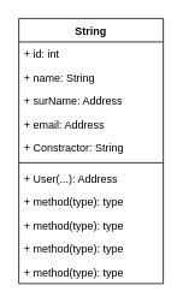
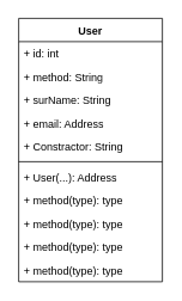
- <mxCell id="2" value="String" style="swimlane;fontStyle=1;align=center;verticalAlign=top;childLayout=stackLayout;horizontal=1;startSize=26;horizontalStack=0;resizeParent=1;resizeParentMax=0;resizeLast=0;collapsible=1;marginBottom=0;whiteSpace=wrap;html=1;" vertex="1" parent="1"><mxGeometry x="20" y="20" width="160" height="294" as="geometry" /></mxCell>
+ <mxCell id="2" value="User" style="swimlane;fontStyle=1;align=center;verticalAlign=top;childLayout=stackLayout;horizontal=1;startSize=26;horizontalStack=0;resizeParent=1;resizeParentMax=0;resizeLast=0;collapsible=1;marginBottom=0;whiteSpace=wrap;html=1;" vertex="1" parent="1"><mxGeometry x="20" y="20" width="160" height="294" as="geometry" /></mxCell>
- <mxCell id="4" value="+ name: String" style="text;strokeColor=none;fillColor=none;align=left;verticalAlign=top;spacingLeft=4;spacingRight=4;overflow=hidden;rotatable=0;points=[[0,0.5],[1,0.5]];portConstraint=eastwest;whiteSpace=wrap;html=1;" vertex="1" parent="2"><mxGeometry y="52" width="160" height="26" as="geometry" /></mxCell>
+ <mxCell id="4" value="+ method: String" style="text;strokeColor=none;fillColor=none;align=left;verticalAlign=top;spacingLeft=4;spacingRight=4;overflow=hidden;rotatable=0;points=[[0,0.5],[1,0.5]];portConstraint=eastwest;whiteSpace=wrap;html=1;" vertex="1" parent="2"><mxGeometry y="52" width="160" height="26" as="geometry" /></mxCell>
- <mxCell id="5" value="+ surName: Address" style="text;strokeColor=none;fillColor=none;align=left;verticalAlign=top;spacingLeft=4;spacingRight=4;overflow=hidden;rotatable=0;points=[[0,0.5],[1,0.5]];portConstraint=eastwest;whiteSpace=wrap;html=1;" vertex="1" parent="2"><mxGeometry y="78" width="160" height="26" as="geometry" /></mxCell>
+ <mxCell id="5" value="+ surName: String" style="text;strokeColor=none;fillColor=none;align=left;verticalAlign=top;spacingLeft=4;spacingRight=4;overflow=hidden;rotatable=0;points=[[0,0.5],[1,0.5]];portConstraint=eastwest;whiteSpace=wrap;html=1;" vertex="1" parent="2"><mxGeometry y="78" width="160" height="26" as="geometry" /></mxCell>
